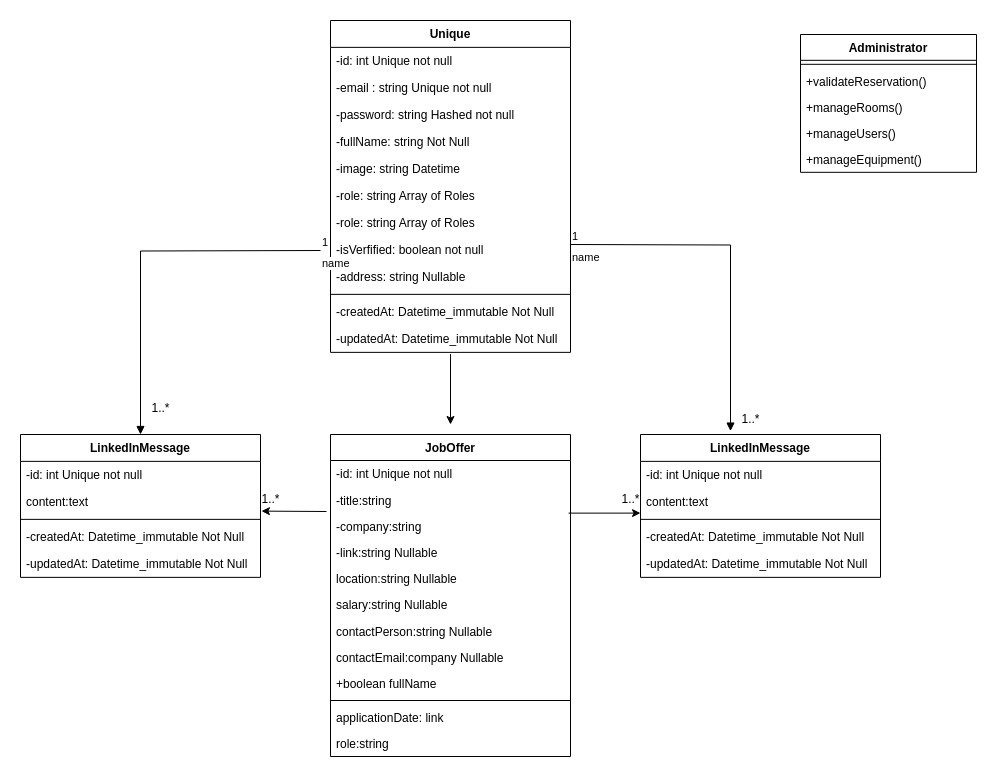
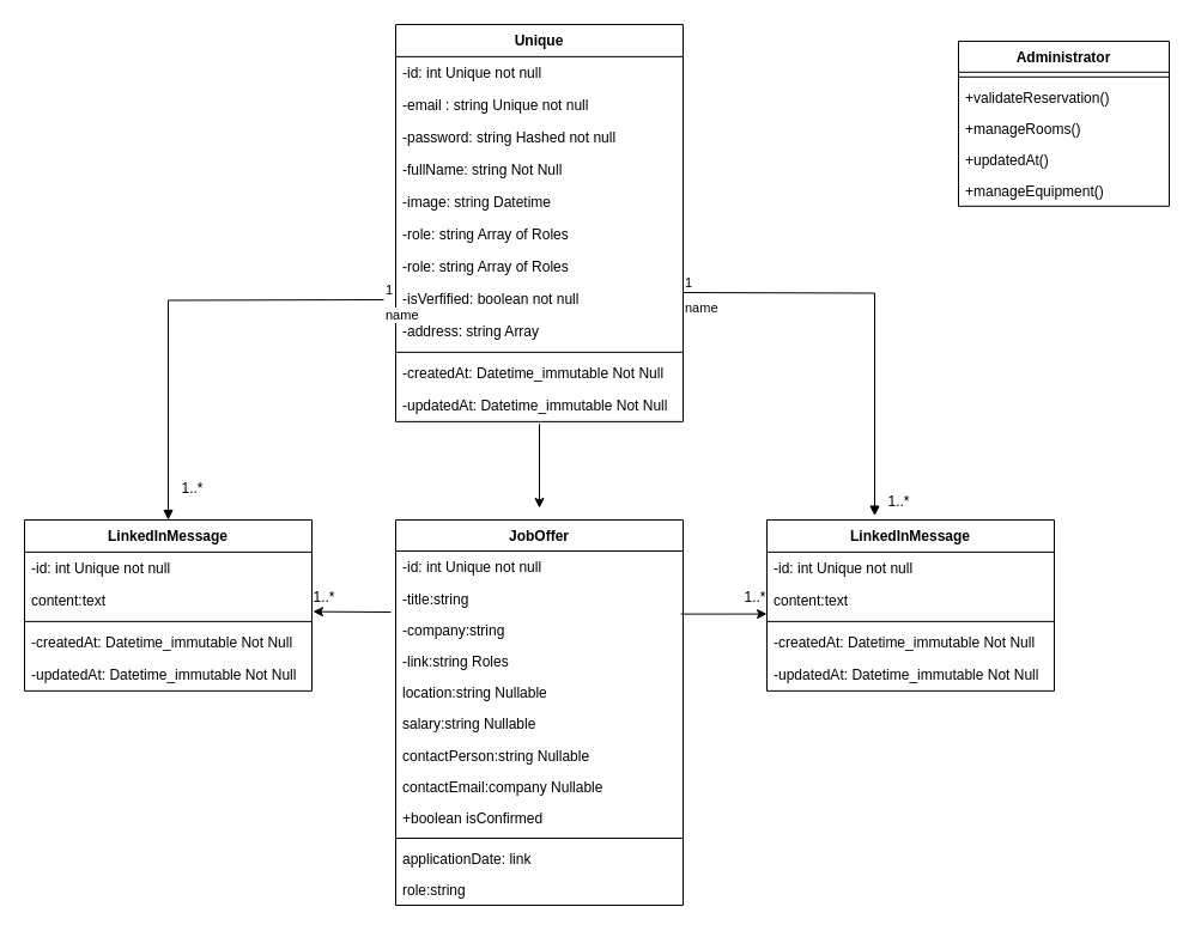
- <mxCell id="44" value="+manageUsers()" style="text;strokeColor=none;fillColor=none;align=left;verticalAlign=top;spacingLeft=4;spacingRight=4;overflow=hidden;rotatable=0;points=[[0,0.5],[1,0.5]];portConstraint=eastwest;" vertex="1" parent="40"><mxGeometry y="85.818" width="176" height="26" as="geometry" /></mxCell>
+ <mxCell id="44" value="+updatedAt()" style="text;strokeColor=none;fillColor=none;align=left;verticalAlign=top;spacingLeft=4;spacingRight=4;overflow=hidden;rotatable=0;points=[[0,0.5],[1,0.5]];portConstraint=eastwest;" vertex="1" parent="40"><mxGeometry y="85.818" width="176" height="26" as="geometry" /></mxCell>
- <mxCell id="11" value="-address: string Nullable" style="text;strokeColor=none;fillColor=none;align=left;verticalAlign=top;spacingLeft=4;spacingRight=4;overflow=hidden;rotatable=0;points=[[0,0.5],[1,0.5]];portConstraint=eastwest;" vertex="1" parent="2"><mxGeometry y="242.857" width="240" height="27" as="geometry" /></mxCell>
+ <mxCell id="11" value="-address: string Array" style="text;strokeColor=none;fillColor=none;align=left;verticalAlign=top;spacingLeft=4;spacingRight=4;overflow=hidden;rotatable=0;points=[[0,0.5],[1,0.5]];portConstraint=eastwest;" vertex="1" parent="2"><mxGeometry y="242.857" width="240" height="27" as="geometry" /></mxCell>
- <mxCell id="25" value="-link:string Nullable" style="text;strokeColor=none;fillColor=none;align=left;verticalAlign=top;spacingLeft=4;spacingRight=4;overflow=hidden;rotatable=0;points=[[0,0.5],[1,0.5]];portConstraint=eastwest;" vertex="1" parent="21"><mxGeometry y="105" width="240" height="26" as="geometry" /></mxCell>
+ <mxCell id="25" value="-link:string Roles" style="text;strokeColor=none;fillColor=none;align=left;verticalAlign=top;spacingLeft=4;spacingRight=4;overflow=hidden;rotatable=0;points=[[0,0.5],[1,0.5]];portConstraint=eastwest;" vertex="1" parent="21"><mxGeometry y="105" width="240" height="26" as="geometry" /></mxCell>
- <mxCell id="30" value="+boolean fullName" style="text;strokeColor=none;fillColor=none;align=left;verticalAlign=top;spacingLeft=4;spacingRight=4;overflow=hidden;rotatable=0;points=[[0,0.5],[1,0.5]];portConstraint=eastwest;" vertex="1" parent="21"><mxGeometry y="236" width="240" height="26" as="geometry" /></mxCell>
+ <mxCell id="30" value="+boolean isConfirmed" style="text;strokeColor=none;fillColor=none;align=left;verticalAlign=top;spacingLeft=4;spacingRight=4;overflow=hidden;rotatable=0;points=[[0,0.5],[1,0.5]];portConstraint=eastwest;" vertex="1" parent="21"><mxGeometry y="236" width="240" height="26" as="geometry" /></mxCell>
